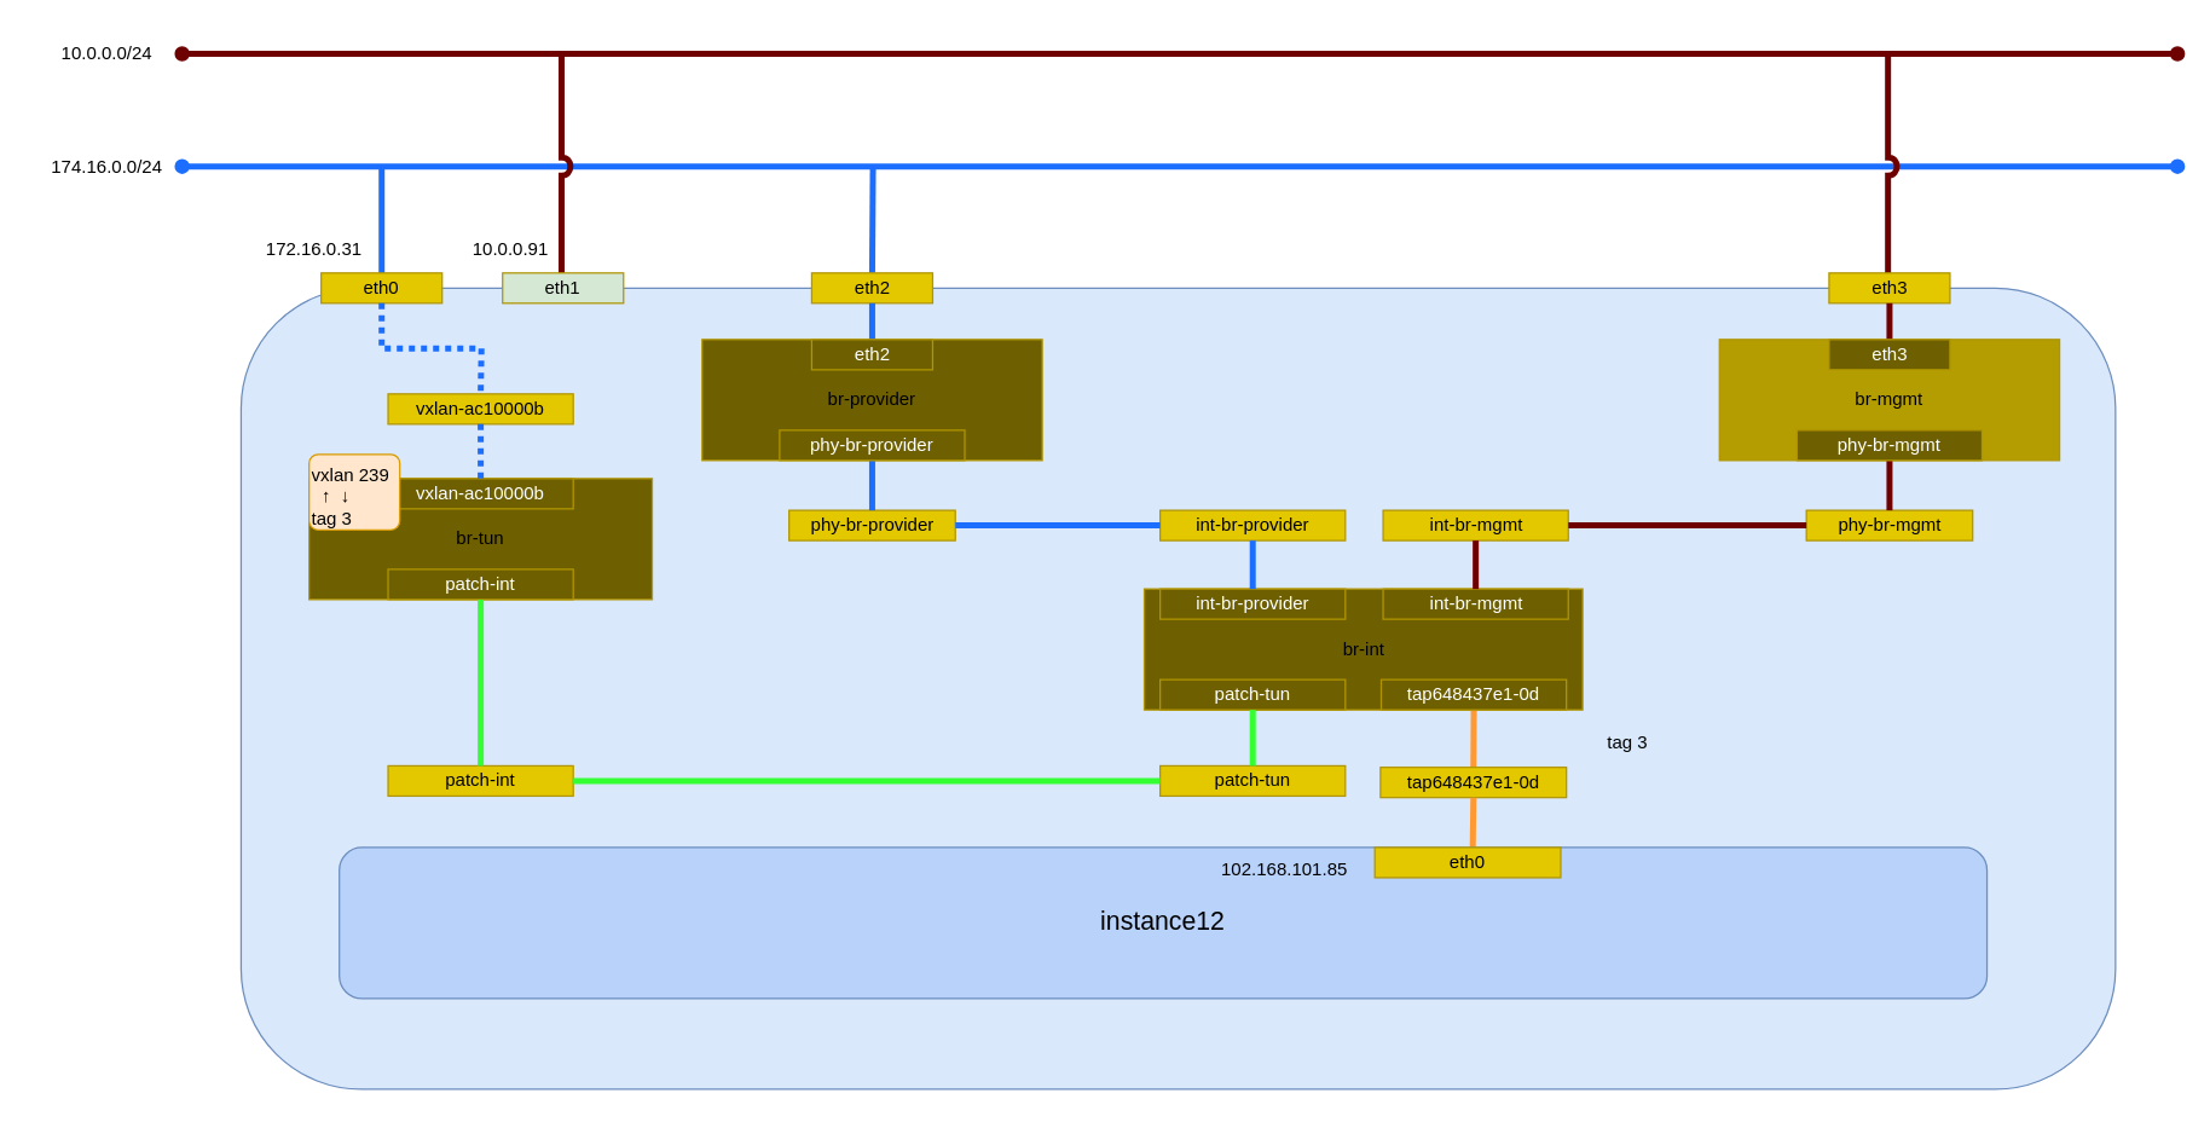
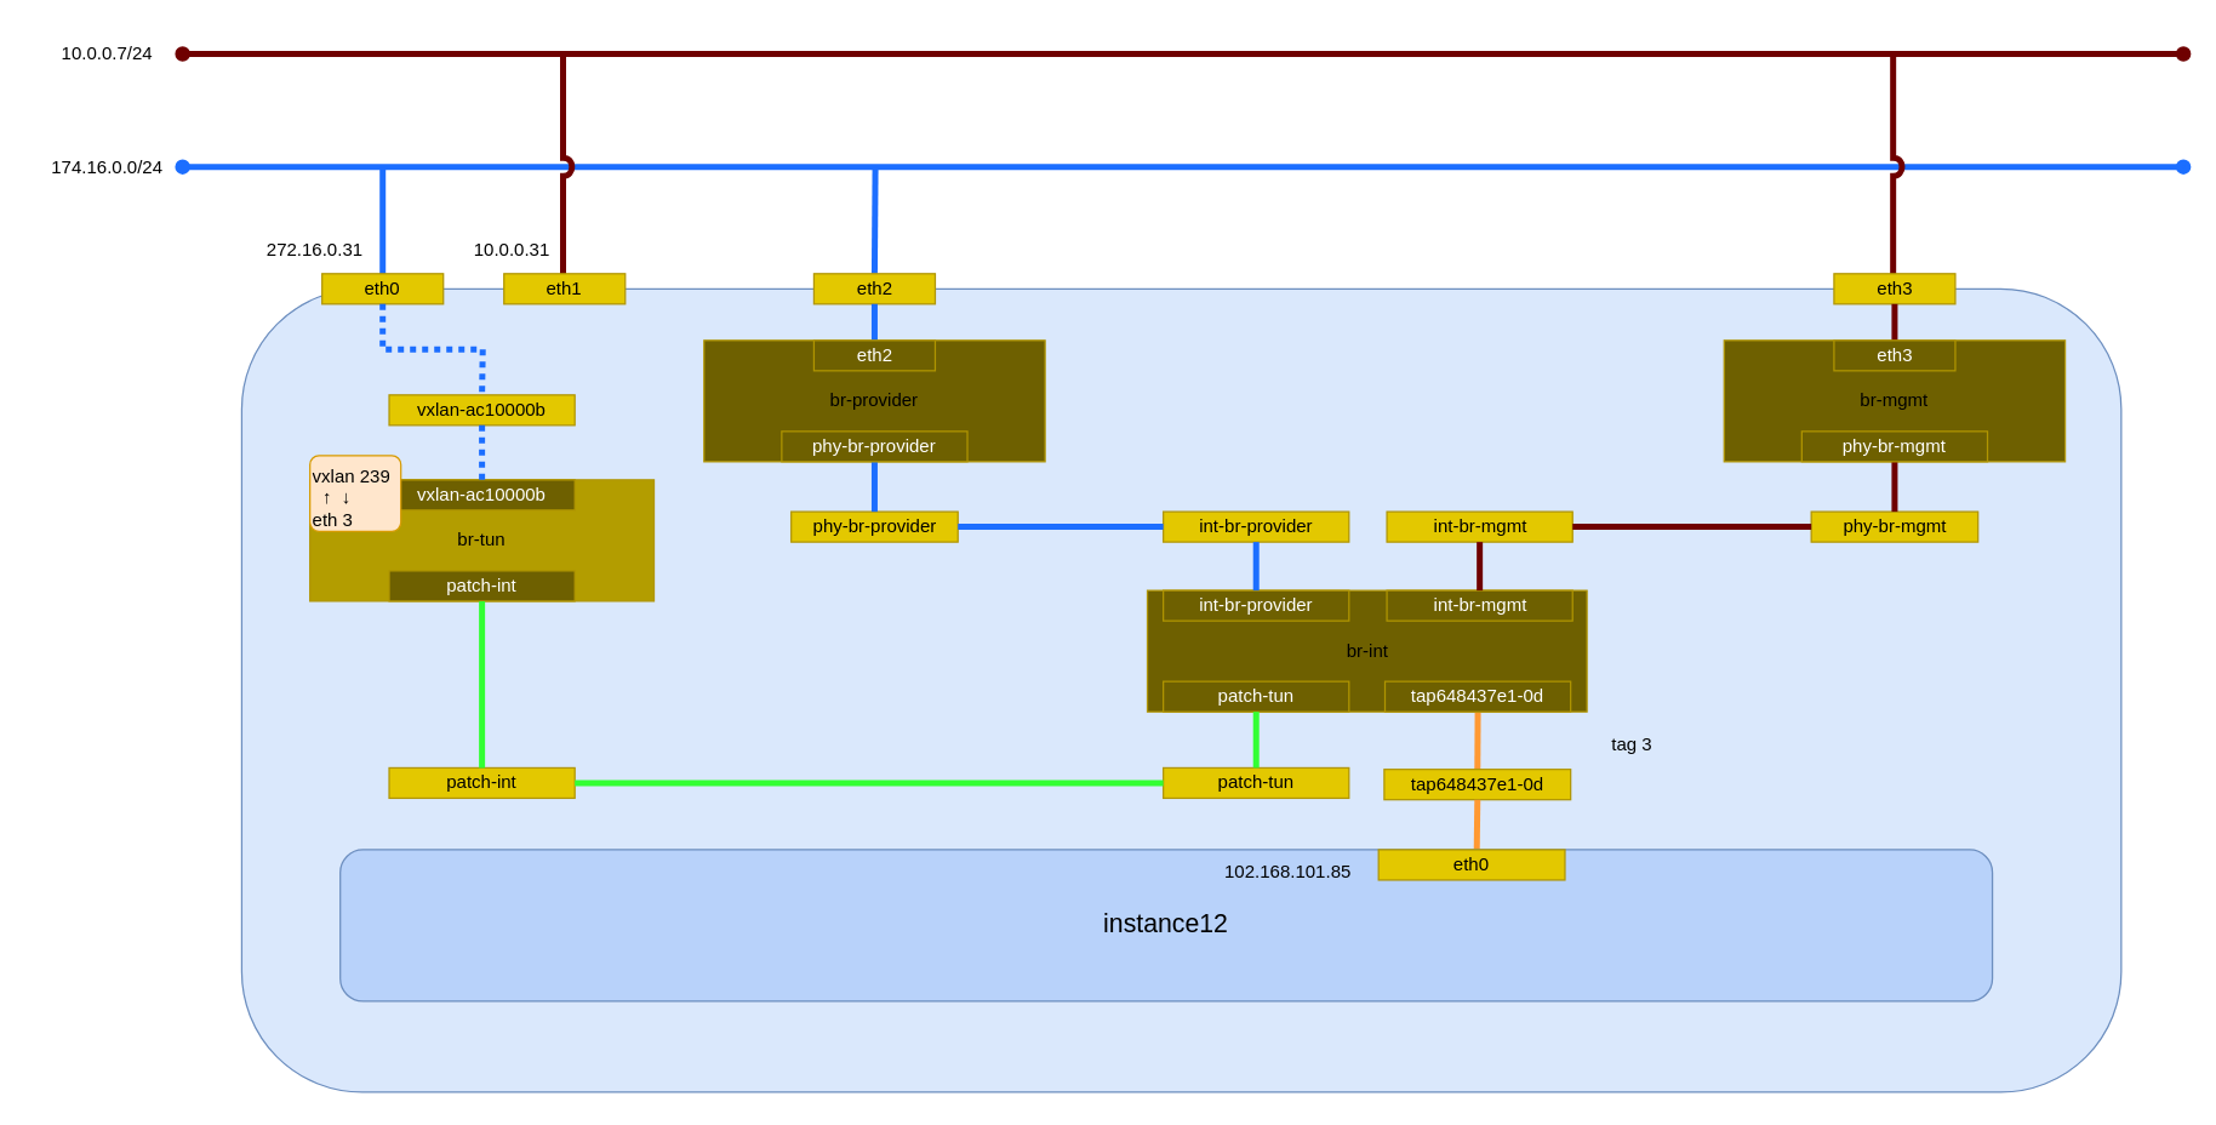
- <mxCell id="3" value="10.0.0.0/24" style="text;html=1;align=center;verticalAlign=middle;resizable=0;points=[];autosize=1;strokeColor=none;fillColor=none;" parent="1" vertex="1"><mxGeometry x="30" y="20" width="80" height="30" as="geometry" /></mxCell>
+ <mxCell id="3" value="10.0.0.7/24" style="text;html=1;align=center;verticalAlign=middle;resizable=0;points=[];autosize=1;strokeColor=none;fillColor=none;" parent="1" vertex="1"><mxGeometry x="30" y="20" width="80" height="30" as="geometry" /></mxCell>
- <mxCell id="14" value="172.16.0.31" style="text;html=1;align=center;verticalAlign=middle;resizable=0;points=[];autosize=1;strokeColor=none;fillColor=none;" parent="10" vertex="1"><mxGeometry x="162" y="150" width="90" height="30" as="geometry" /></mxCell>
+ <mxCell id="14" value="272.16.0.31" style="text;html=1;align=center;verticalAlign=middle;resizable=0;points=[];autosize=1;strokeColor=none;fillColor=none;" parent="10" vertex="1"><mxGeometry x="162" y="150" width="90" height="30" as="geometry" /></mxCell>
- <mxCell id="17" value="10.0.0.91" style="text;html=1;align=center;verticalAlign=middle;resizable=0;points=[];autosize=1;strokeColor=none;fillColor=none;" parent="10" vertex="1"><mxGeometry x="302" y="150" width="70" height="30" as="geometry" /></mxCell>
+ <mxCell id="17" value="10.0.0.31" style="text;html=1;align=center;verticalAlign=middle;resizable=0;points=[];autosize=1;strokeColor=none;fillColor=none;" parent="10" vertex="1"><mxGeometry x="302" y="150" width="70" height="30" as="geometry" /></mxCell>
- <mxCell id="12" value="eth1" style="rounded=0;whiteSpace=wrap;html=1;fillColor=#d5e8d4;fontColor=#000000;strokeColor=#B09500;" parent="10" vertex="1"><mxGeometry x="332" y="180" width="80" height="20" as="geometry" /></mxCell>
+ <mxCell id="12" value="eth1" style="rounded=0;whiteSpace=wrap;html=1;fillColor=#e3c800;fontColor=#000000;strokeColor=#B09500;" parent="10" vertex="1"><mxGeometry x="332" y="180" width="80" height="20" as="geometry" /></mxCell>
- <mxCell id="24" value="br-mgmt" style="rounded=0;whiteSpace=wrap;html=1;fillColor=#B39D00;fontColor=#000000;strokeColor=#B09500;" parent="10" vertex="1"><mxGeometry x="1137" y="224" width="225" height="80" as="geometry" /></mxCell>
+ <mxCell id="24" value="br-mgmt" style="rounded=0;whiteSpace=wrap;html=1;fillColor=#6e6000;fontColor=#000000;strokeColor=#B09500;" parent="10" vertex="1"><mxGeometry x="1137" y="224" width="225" height="80" as="geometry" /></mxCell>
- <mxCell id="53" value="&lt;div&gt;vxlan 239&lt;br&gt;&lt;/div&gt;&lt;div&gt;&amp;nbsp;&amp;nbsp;↑&amp;nbsp; ↓&lt;br&gt;&lt;/div&gt;&lt;div&gt;tag 3&lt;br&gt;&lt;/div&gt;" style="text;html=1;whiteSpace=wrap;overflow=hidden;rounded=1;fillColor=#ffe6cc;strokeColor=#d79b00;arcSize=12;" parent="10" vertex="1"><mxGeometry x="204" y="300" width="60" height="50" as="geometry" /></mxCell>
+ <mxCell id="53" value="&lt;div&gt;vxlan 239&lt;br&gt;&lt;/div&gt;&lt;div&gt;&amp;nbsp;&amp;nbsp;↑&amp;nbsp; ↓&lt;br&gt;&lt;/div&gt;&lt;div&gt;eth 3&lt;br&gt;&lt;/div&gt;" style="text;html=1;whiteSpace=wrap;overflow=hidden;rounded=1;fillColor=#ffe6cc;strokeColor=#d79b00;arcSize=12;" parent="10" vertex="1"><mxGeometry x="204" y="300" width="60" height="50" as="geometry" /></mxCell>
- <mxCell id="42" value="br-tun" style="rounded=0;whiteSpace=wrap;html=1;fillColor=#6e6000;fontColor=#000000;strokeColor=#B09500;" parent="10" vertex="1"><mxGeometry x="204" y="316" width="227" height="80" as="geometry" /></mxCell>
+ <mxCell id="42" value="br-tun" style="rounded=0;whiteSpace=wrap;html=1;fillColor=#B39D00;fontColor=#000000;strokeColor=#B09500;" parent="10" vertex="1"><mxGeometry x="204" y="316" width="227" height="80" as="geometry" /></mxCell>
